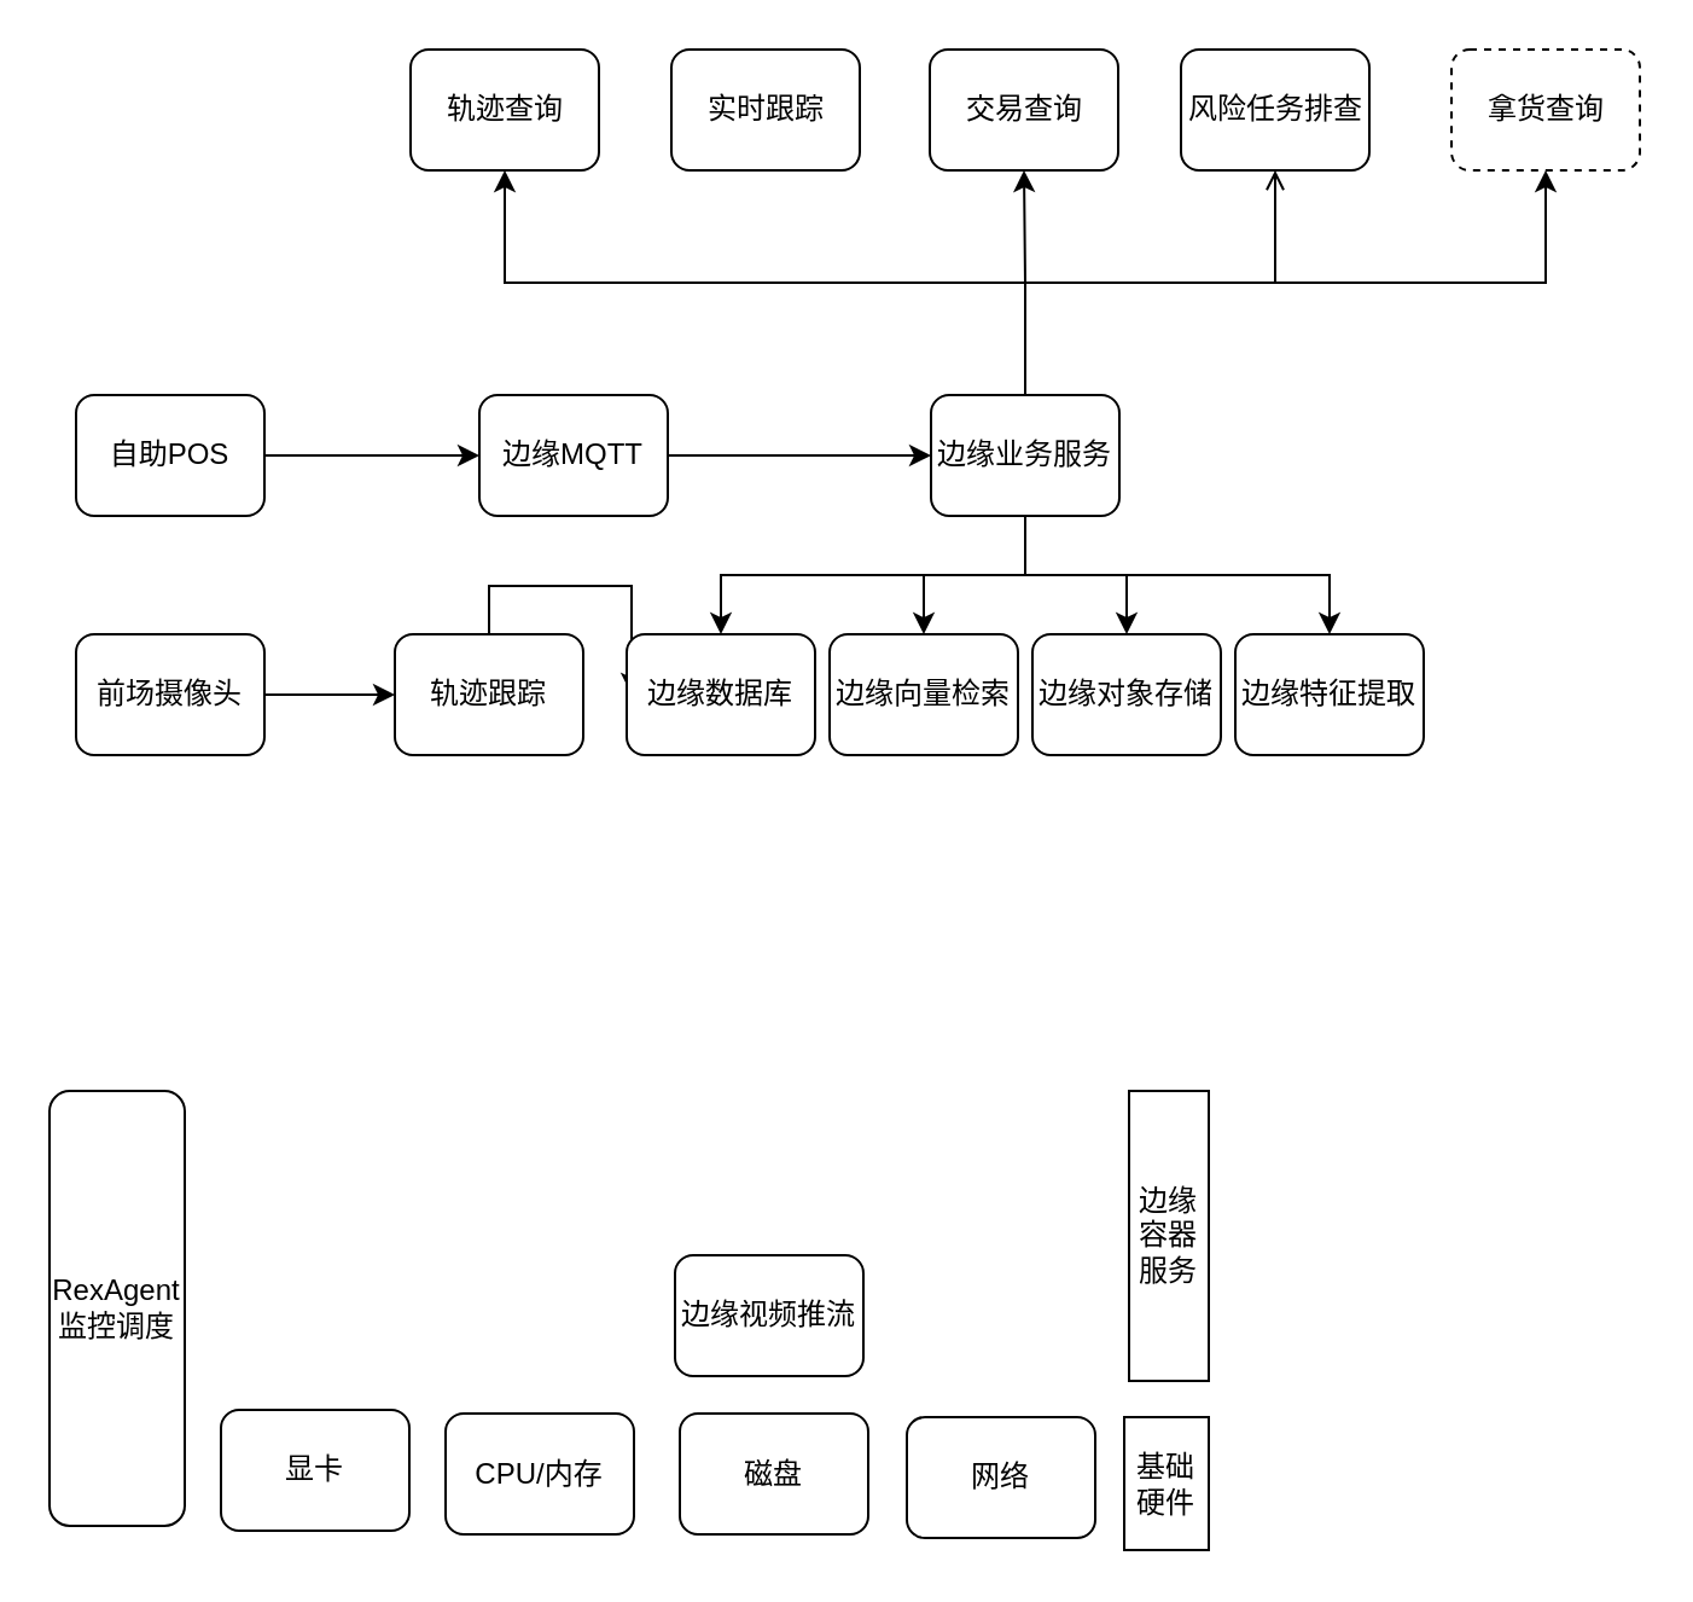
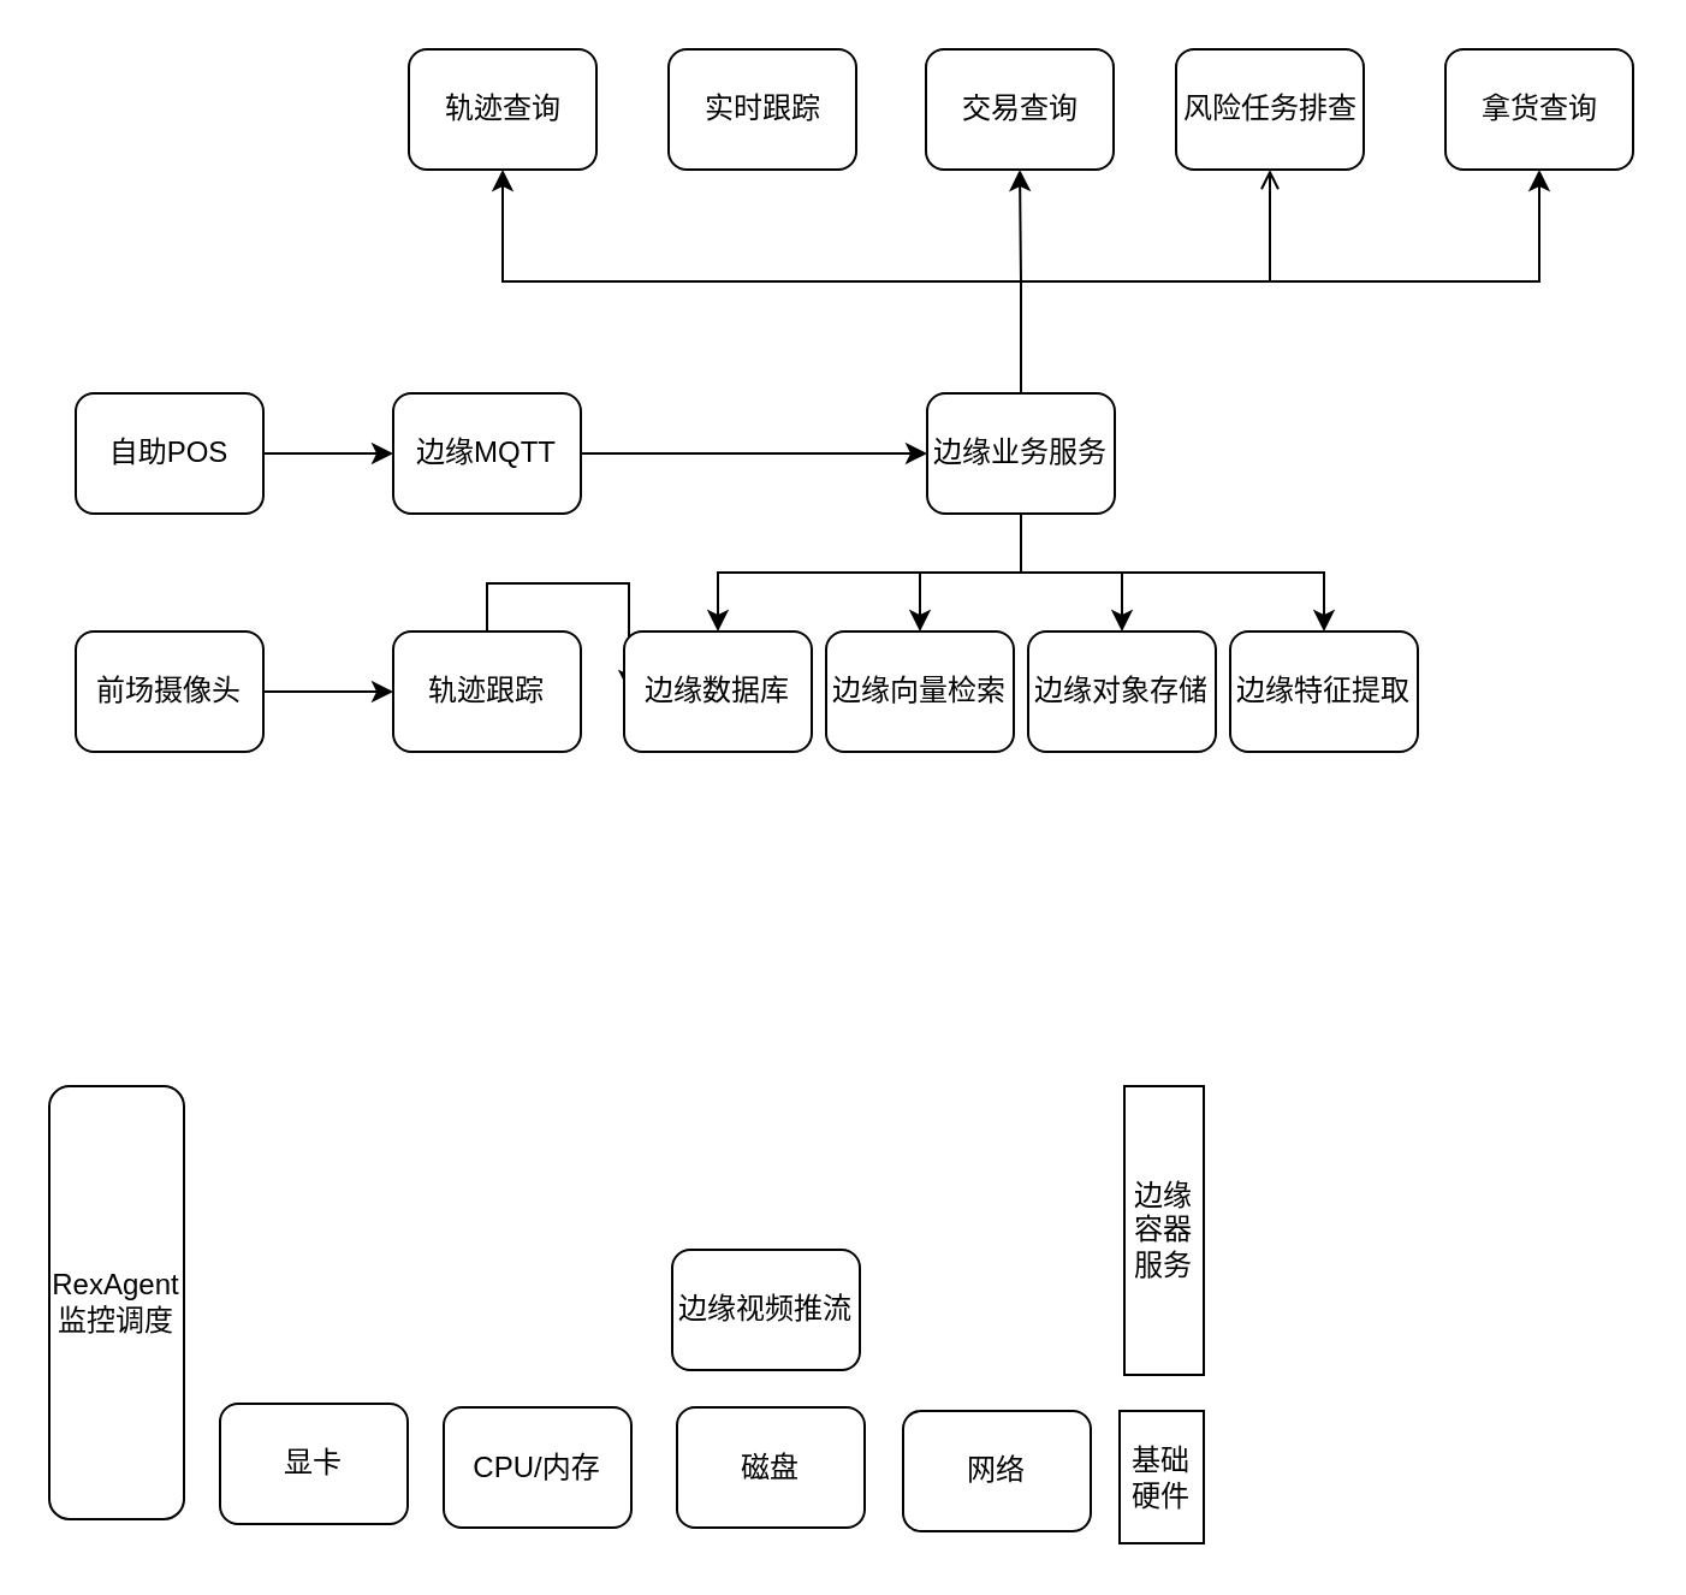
- <mxCell id="33" value="拿货查询" style="rounded=1;whiteSpace=wrap;html=1;dashed=1;" vertex="1" parent="1"><mxGeometry x="600.5" y="20" width="78" height="50" as="geometry" /></mxCell>
+ <mxCell id="33" value="拿货查询" style="rounded=1;whiteSpace=wrap;html=1;" vertex="1" parent="1"><mxGeometry x="600.5" y="20" width="78" height="50" as="geometry" /></mxCell>
- <mxCell id="5" value="边缘MQTT" style="rounded=1;whiteSpace=wrap;html=1;" vertex="1" parent="1"><mxGeometry x="198" y="163" width="78" height="50" as="geometry" /></mxCell>
+ <mxCell id="5" value="边缘MQTT" style="rounded=1;whiteSpace=wrap;html=1;" vertex="1" parent="1"><mxGeometry x="163" y="163" width="78" height="50" as="geometry" /></mxCell>
